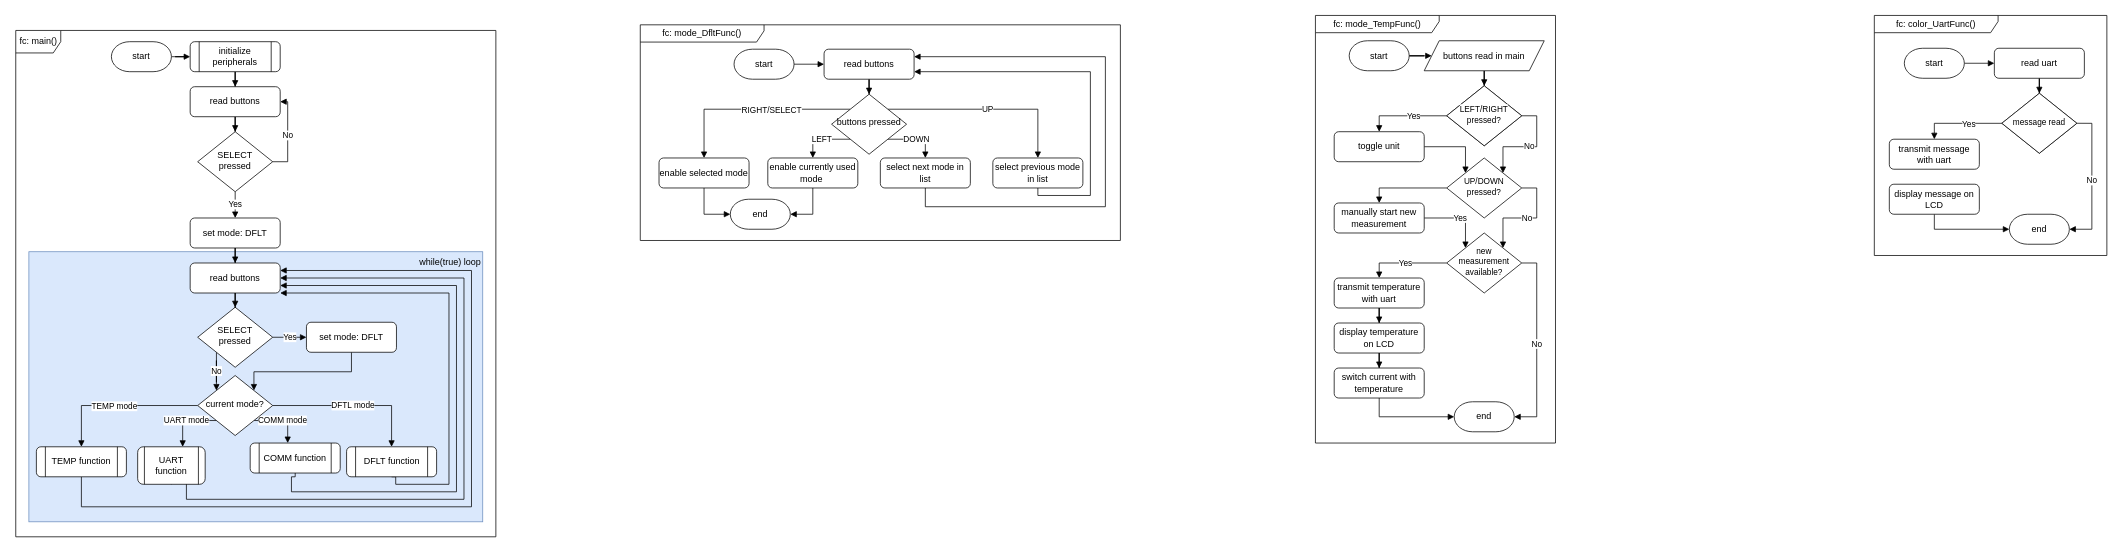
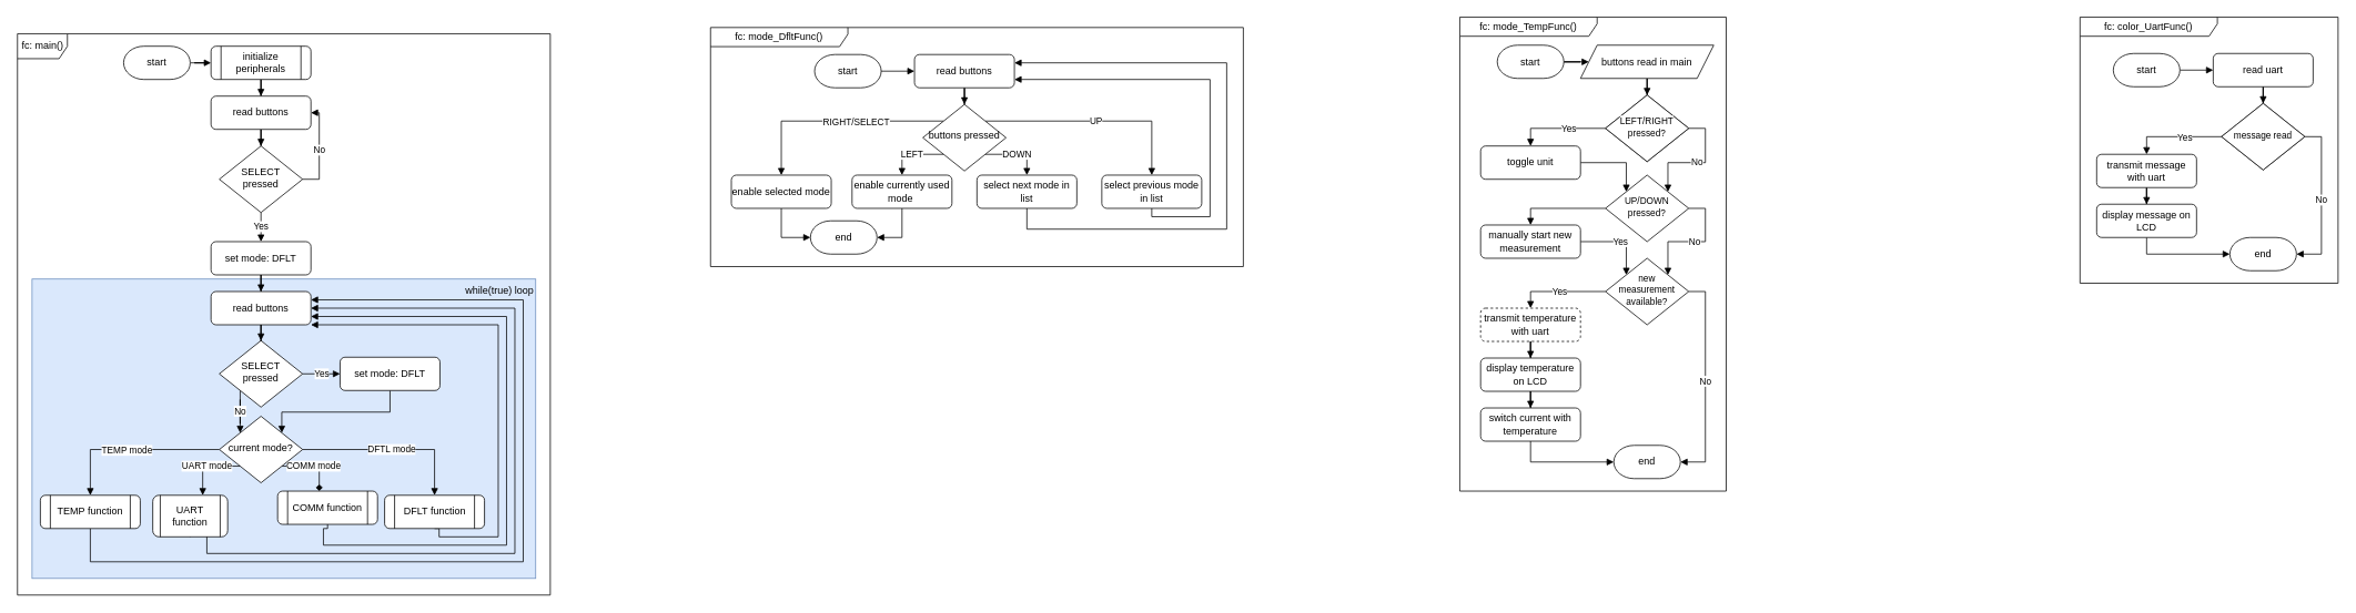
+ <mxCell id="90" style="edgeStyle=orthogonalEdgeStyle;rounded=0;orthogonalLoop=1;jettySize=auto;html=1;entryX=0.5;entryY=0;entryDx=0;entryDy=0;endArrow=block;endFill=1;" edge="1" parent="1" source="91" target="97"><mxGeometry relative="1" as="geometry" /></mxCell>
- <mxCell id="79" value="transmit temperature with uart" style="rounded=1;whiteSpace=wrap;html=1;fontSize=12;glass=0;strokeWidth=1;shadow=0;" vertex="1" parent="1"><mxGeometry x="1778" y="370" width="120" height="40" as="geometry" /></mxCell>
+ <mxCell id="79" value="transmit temperature with uart" style="rounded=1;whiteSpace=wrap;html=1;fontSize=12;glass=0;strokeWidth=1;shadow=0;dashed=1;" vertex="1" parent="1"><mxGeometry x="1778" y="370" width="120" height="40" as="geometry" /></mxCell>
- <mxCell id="12" value="COMM mode" style="edgeStyle=orthogonalEdgeStyle;rounded=0;orthogonalLoop=1;jettySize=auto;html=1;endArrow=block;endFill=1;exitX=1;exitY=1;exitDx=0;exitDy=0;" edge="1" parent="1" source="14" target="22"><mxGeometry relative="1" as="geometry"><mxPoint x="407.25" y="744" as="targetPoint" /><Array as="points"><mxPoint x="383" y="560" /></Array></mxGeometry></mxCell>
+ <mxCell id="12" value="COMM mode" style="edgeStyle=orthogonalEdgeStyle;rounded=0;orthogonalLoop=1;jettySize=auto;html=1;endArrow=diamond;endFill=1;exitX=1;exitY=1;exitDx=0;exitDy=0;" edge="1" parent="1" source="14" target="22"><mxGeometry relative="1" as="geometry"><mxPoint x="407.25" y="744" as="targetPoint" /><Array as="points"><mxPoint x="383" y="560" /></Array></mxGeometry></mxCell>
